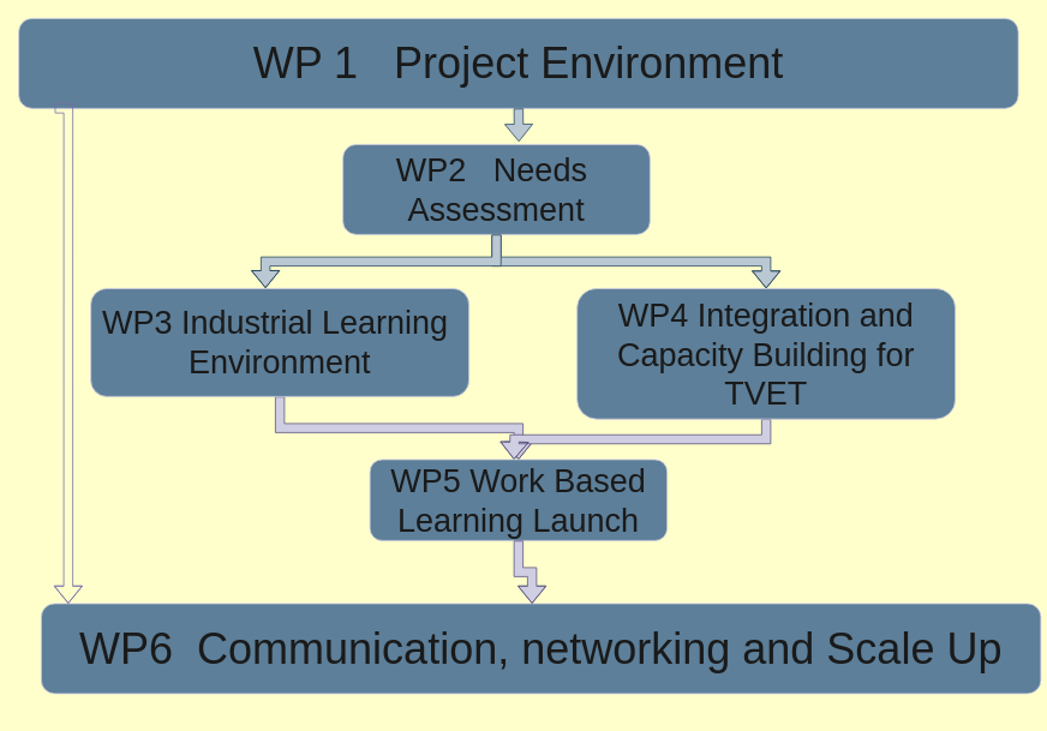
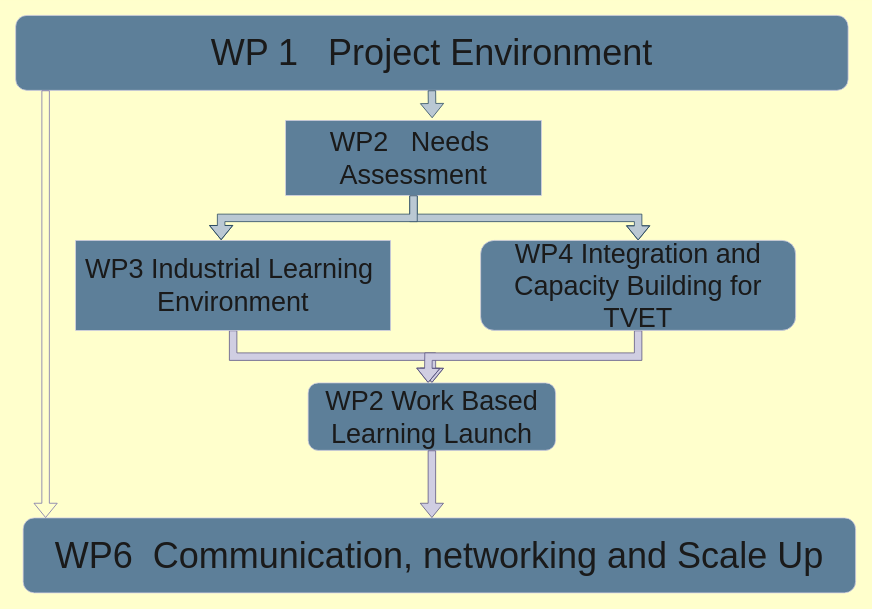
- <mxCell id="4" value="&lt;font style=&quot;font-size: 36px;&quot;&gt;WP2&amp;nbsp; &amp;nbsp;Needs&amp;nbsp;&lt;br&gt;Assessment&lt;/font&gt;" style="rounded=1;whiteSpace=wrap;html=1;labelBackgroundColor=none;fillColor=#5D7F99;strokeColor=#D0CEE2;fontColor=#1A1A1A;" vertex="1" parent="1"><mxGeometry x="380" y="160" width="341" height="100" as="geometry" /></mxCell>
+ <mxCell id="4" value="&lt;font style=&quot;font-size: 36px;&quot;&gt;WP2&amp;nbsp; &amp;nbsp;Needs&amp;nbsp;&lt;br&gt;Assessment&lt;/font&gt;" style="whiteSpace=wrap;html=1;labelBackgroundColor=none;fillColor=#5D7F99;strokeColor=#D0CEE2;fontColor=#1A1A1A;rounded=0;" vertex="1" parent="1"><mxGeometry x="380" y="160" width="341" height="100" as="geometry" /></mxCell>
- <mxCell id="6" value="&lt;font style=&quot;font-size: 36px;&quot;&gt;WP3 Industrial Learning&amp;nbsp;&lt;br&gt;Environment&lt;/font&gt;" style="rounded=1;whiteSpace=wrap;html=1;labelBackgroundColor=none;fillColor=#5D7F99;strokeColor=#D0CEE2;fontColor=#1A1A1A;" vertex="1" parent="1"><mxGeometry x="100" y="320" width="420" height="120" as="geometry" /></mxCell>
+ <mxCell id="6" value="&lt;font style=&quot;font-size: 36px;&quot;&gt;WP3 Industrial Learning&amp;nbsp;&lt;br&gt;Environment&lt;/font&gt;" style="whiteSpace=wrap;html=1;labelBackgroundColor=none;fillColor=#5D7F99;strokeColor=#D0CEE2;fontColor=#1A1A1A;rounded=0;" vertex="1" parent="1"><mxGeometry x="100" y="320" width="420" height="120" as="geometry" /></mxCell>
- <mxCell id="8" value="&lt;font style=&quot;font-size: 36px;&quot;&gt;WP4 Integration and Capacity Building for TVET&lt;/font&gt;" style="rounded=1;whiteSpace=wrap;html=1;labelBackgroundColor=none;fillColor=#5D7F99;strokeColor=#D0CEE2;fontColor=#1A1A1A;" vertex="1" parent="1"><mxGeometry x="640" y="320" width="420" height="145" as="geometry" /></mxCell>
+ <mxCell id="8" value="&lt;font style=&quot;font-size: 36px;&quot;&gt;WP4 Integration and Capacity Building for TVET&lt;/font&gt;" style="rounded=1;whiteSpace=wrap;html=1;labelBackgroundColor=none;fillColor=#5D7F99;strokeColor=#D0CEE2;fontColor=#1A1A1A;" vertex="1" parent="1"><mxGeometry x="640" y="320" width="420" height="120" as="geometry" /></mxCell>
- <mxCell id="9" value="&lt;font style=&quot;font-size: 36px;&quot;&gt;WP5 Work Based Learning Launch&lt;/font&gt;" style="rounded=1;whiteSpace=wrap;html=1;labelBackgroundColor=none;fillColor=#5D7F99;strokeColor=#D0CEE2;fontColor=#1A1A1A;" vertex="1" parent="1"><mxGeometry x="410" y="510" width="330" height="90" as="geometry" /></mxCell>
+ <mxCell id="9" value="&lt;font style=&quot;font-size: 36px;&quot;&gt;WP2 Work Based Learning Launch&lt;/font&gt;" style="rounded=1;whiteSpace=wrap;html=1;labelBackgroundColor=none;fillColor=#5D7F99;strokeColor=#D0CEE2;fontColor=#1A1A1A;" vertex="1" parent="1"><mxGeometry x="410" y="510" width="330" height="90" as="geometry" /></mxCell>
- <mxCell id="10" value="&lt;font style=&quot;font-size: 48px;&quot;&gt;WP6&amp;nbsp; Communication, networking and Scale Up&lt;/font&gt;" style="rounded=1;whiteSpace=wrap;html=1;labelBackgroundColor=none;fillColor=#5D7F99;strokeColor=#D0CEE2;fontColor=#1A1A1A;" vertex="1" parent="1"><mxGeometry x="45" y="670" width="1110" height="100" as="geometry" /></mxCell>
+ <mxCell id="10" value="&lt;font style=&quot;font-size: 48px;&quot;&gt;WP6&amp;nbsp; Communication, networking and Scale Up&lt;/font&gt;" style="rounded=1;whiteSpace=wrap;html=1;labelBackgroundColor=none;fillColor=#5D7F99;strokeColor=#D0CEE2;fontColor=#1A1A1A;" vertex="1" parent="1"><mxGeometry x="30" y="690" width="1110" height="100" as="geometry" /></mxCell>
